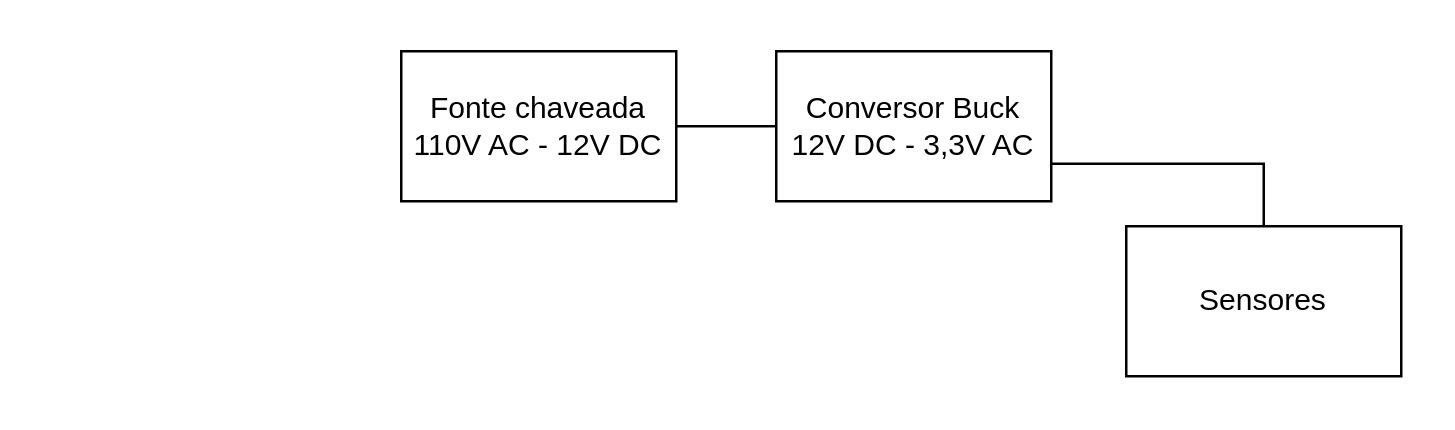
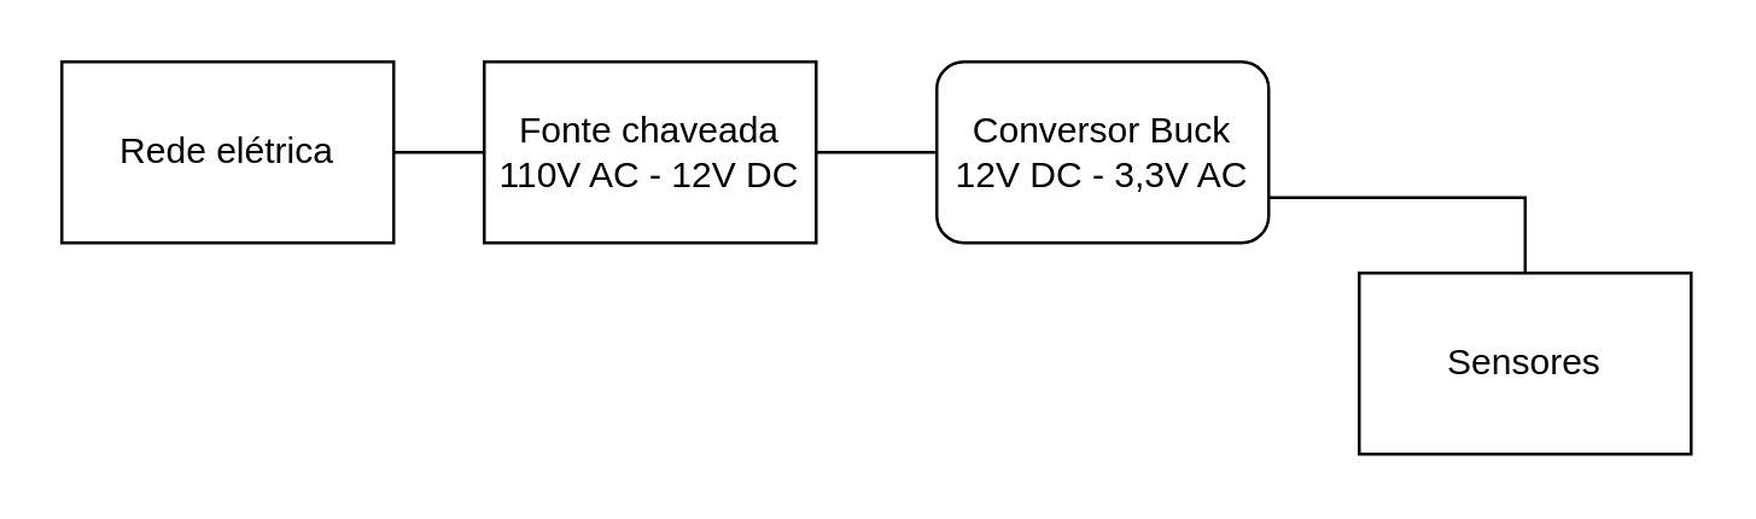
+ <mxCell id="8" value="Rede elétrica" style="rounded=0;whiteSpace=wrap;html=1;" vertex="1" parent="1"><mxGeometry x="20" y="20" width="110" height="60" as="geometry" /></mxCell>
+ <mxCell id="7" value="" style="edgeStyle=orthogonalEdgeStyle;rounded=0;orthogonalLoop=1;jettySize=auto;html=1;endArrow=none;endFill=0;" edge="1" parent="1" source="8" target="3"><mxGeometry relative="1" as="geometry" /></mxCell>
- <mxCell id="5" value="Conversor Buck&lt;br&gt;12V DC - 3,3V AC" style="rounded=0;whiteSpace=wrap;html=1;" vertex="1" parent="1"><mxGeometry x="310" y="20" width="110" height="60" as="geometry" /></mxCell>
+ <mxCell id="5" value="Conversor Buck&lt;br&gt;12V DC - 3,3V AC" style="whiteSpace=wrap;html=1;rounded=1;" vertex="1" parent="1"><mxGeometry x="310" y="20" width="110" height="60" as="geometry" /></mxCell>
